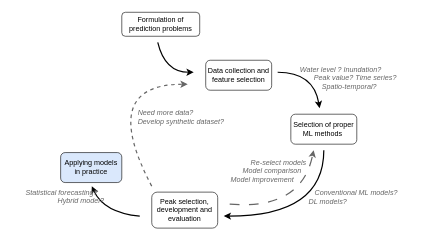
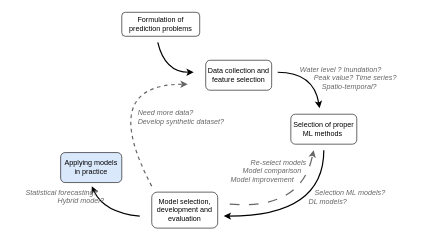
- <mxCell id="16" value="&lt;font face=&quot;Helvetica&quot;&gt;&amp;nbsp; &amp;nbsp;Conventional ML models?&amp;nbsp;&lt;br&gt;DL models?&lt;br&gt;&lt;/font&gt;" style="text;html=1;strokeColor=none;fillColor=none;align=left;verticalAlign=middle;whiteSpace=wrap;rounded=0;fontFamily=Times New Roman;fontStyle=2;fontColor=#666666;" parent="1" vertex="1"><mxGeometry x="512" y="304" width="160" height="50" as="geometry" /></mxCell>
+ <mxCell id="16" value="&lt;font face=&quot;Helvetica&quot;&gt;&amp;nbsp; &amp;nbsp;Selection ML models?&amp;nbsp;&lt;br&gt;DL models?&lt;br&gt;&lt;/font&gt;" style="text;html=1;strokeColor=none;fillColor=none;align=left;verticalAlign=middle;whiteSpace=wrap;rounded=0;fontFamily=Times New Roman;fontStyle=2;fontColor=#666666;" parent="1" vertex="1"><mxGeometry x="512" y="304" width="160" height="50" as="geometry" /></mxCell>
- <mxCell id="5" value="&lt;p style=&quot;margin-top: 0pt; margin-bottom: 0pt; margin-left: 0in; direction: ltr; unicode-bidi: embed; word-break: normal;&quot;&gt;&lt;font&gt;Peak selection, development and evaluation&lt;/font&gt;&lt;/p&gt;" style="rounded=1;whiteSpace=wrap;html=1;align=center;fontFamily=Helvetica;" parent="1" vertex="1"><mxGeometry x="252" y="320" width="110" height="60" as="geometry" /></mxCell>
+ <mxCell id="5" value="&lt;p style=&quot;margin-top: 0pt; margin-bottom: 0pt; margin-left: 0in; direction: ltr; unicode-bidi: embed; word-break: normal;&quot;&gt;&lt;font&gt;Model selection, development and evaluation&lt;/font&gt;&lt;/p&gt;" style="rounded=1;whiteSpace=wrap;html=1;align=center;fontFamily=Helvetica;" parent="1" vertex="1"><mxGeometry x="252" y="320" width="110" height="60" as="geometry" /></mxCell>
